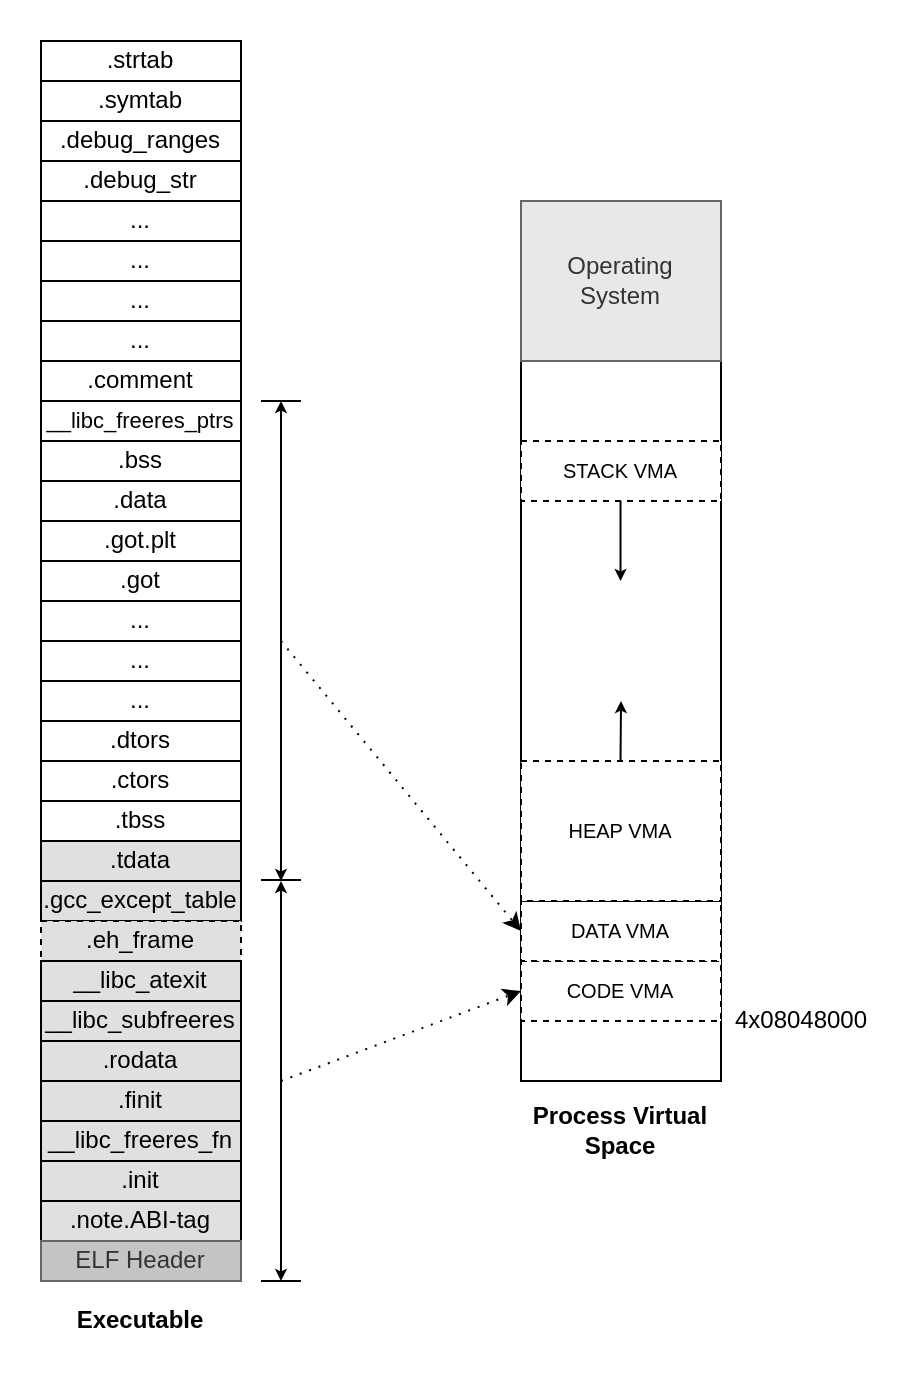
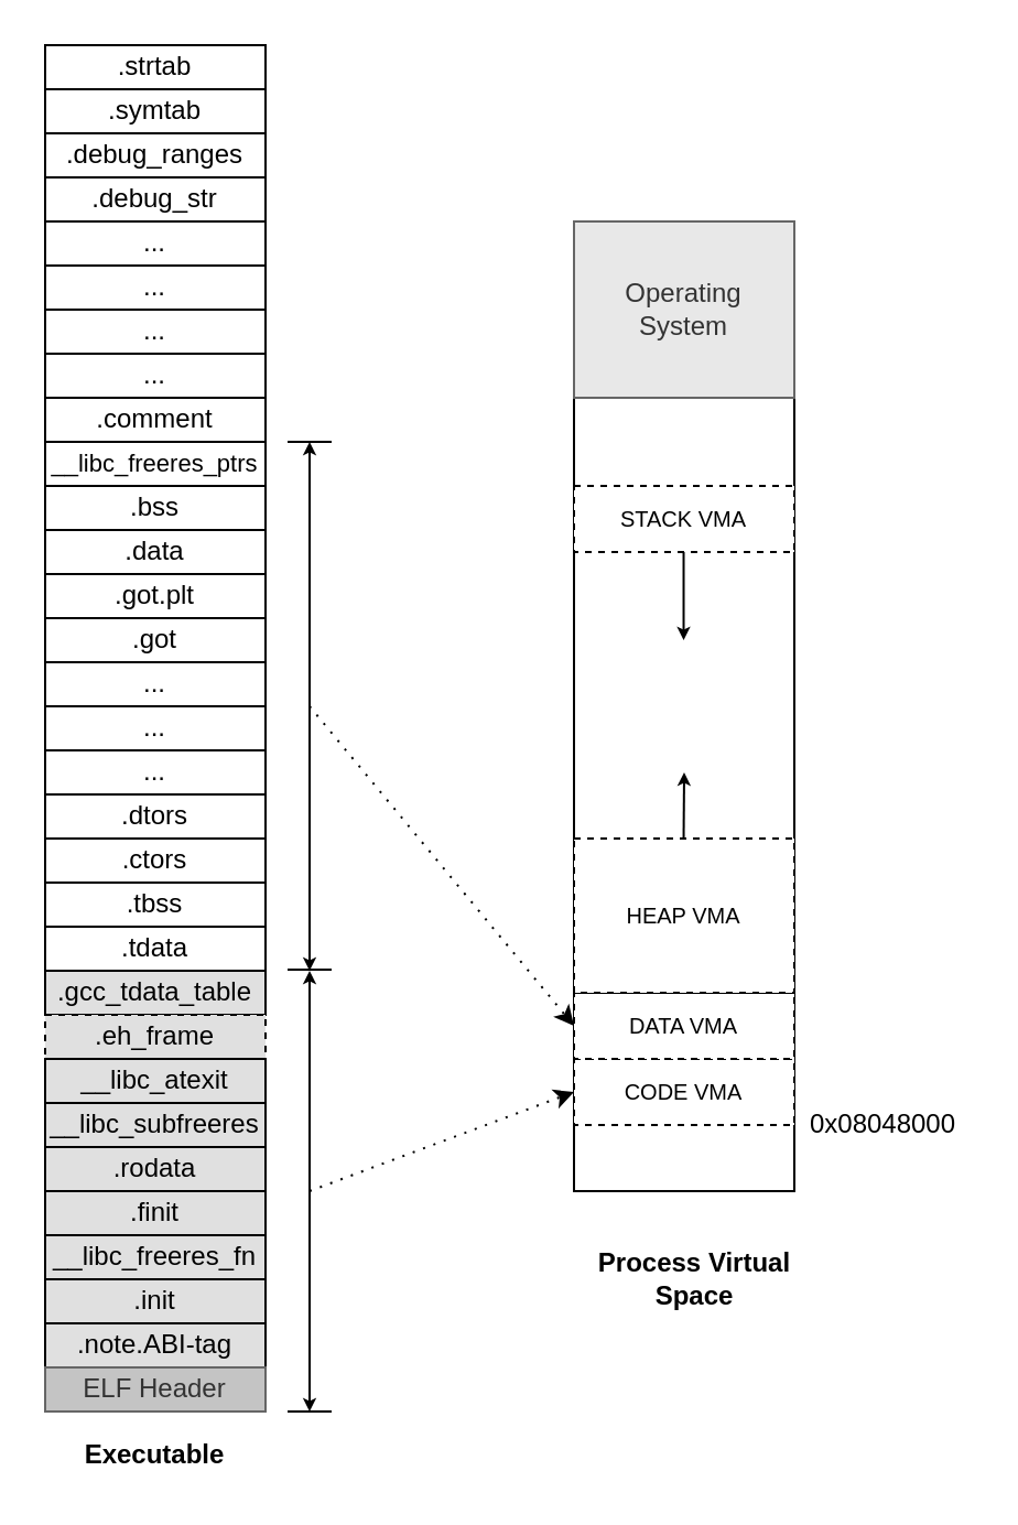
- <mxCell id="22" value=".tdata" style="rounded=0;whiteSpace=wrap;html=1;fillColor=#e0e0e0;" vertex="1" parent="1"><mxGeometry x="20" y="420" width="100" height="20" as="geometry" /></mxCell>
+ <mxCell id="22" value=".tdata" style="rounded=0;whiteSpace=wrap;html=1;" vertex="1" parent="1"><mxGeometry x="20" y="420" width="100" height="20" as="geometry" /></mxCell>
- <mxCell id="23" value=".gcc_except_table" style="rounded=0;whiteSpace=wrap;html=1;fillColor=#E0E0E0;" vertex="1" parent="1"><mxGeometry x="20" y="440" width="100" height="20" as="geometry" /></mxCell>
+ <mxCell id="23" value=".gcc_tdata_table" style="rounded=0;whiteSpace=wrap;html=1;fillColor=#E0E0E0;" vertex="1" parent="1"><mxGeometry x="20" y="440" width="100" height="20" as="geometry" /></mxCell>
- <mxCell id="48" value="4x08048000" style="text;html=1;align=center;verticalAlign=middle;resizable=0;points=[];autosize=1;" vertex="1" parent="1"><mxGeometry x="360" y="500" width="80" height="20" as="geometry" /></mxCell>
+ <mxCell id="48" value="0x08048000" style="text;html=1;align=center;verticalAlign=middle;resizable=0;points=[];autosize=1;" vertex="1" parent="1"><mxGeometry x="360" y="500" width="80" height="20" as="geometry" /></mxCell>
- <mxCell id="47" value="&lt;b&gt;Process Virtual&lt;br&gt;Space&lt;br&gt;&lt;/b&gt;" style="text;html=1;strokeColor=none;fillColor=none;align=center;verticalAlign=middle;whiteSpace=wrap;rounded=0;dashed=1;" vertex="1" parent="1"><mxGeometry x="255" y="550" width="110" height="30" as="geometry" /></mxCell>
+ <mxCell id="47" value="&lt;b&gt;Process Virtual&lt;br&gt;Space&lt;br&gt;&lt;/b&gt;" style="text;html=1;strokeColor=none;fillColor=none;align=center;verticalAlign=middle;whiteSpace=wrap;rounded=0;dashed=1;" vertex="1" parent="1"><mxGeometry x="260" y="565" width="110" height="30" as="geometry" /></mxCell>
